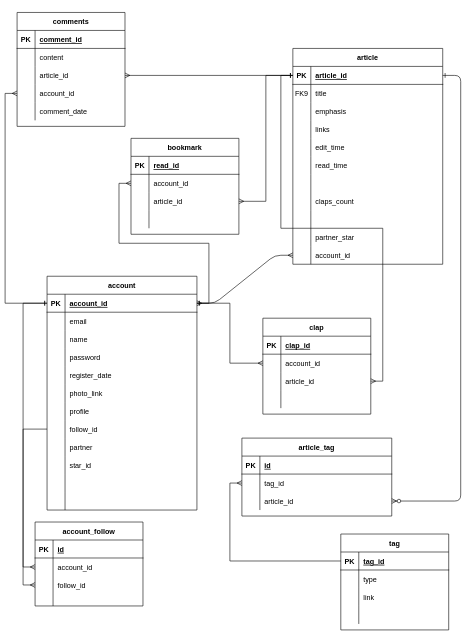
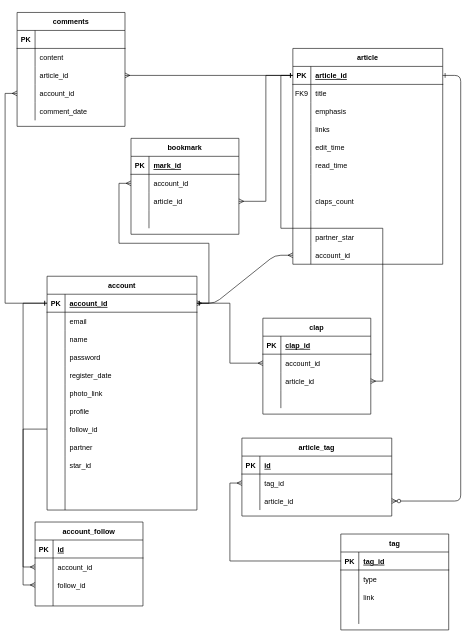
- <mxCell id="115" value="comment_id" style="shape=partialRectangle;connectable=0;fillColor=none;top=0;left=0;bottom=0;right=0;align=left;spacingLeft=6;fontStyle=5;overflow=hidden;" vertex="1" parent="113"><mxGeometry x="30" width="150" height="30" as="geometry" /></mxCell>
- <mxCell id="133" value="read_id" style="shape=partialRectangle;connectable=0;fillColor=none;top=0;left=0;bottom=0;right=0;align=left;spacingLeft=6;fontStyle=5;overflow=hidden;" vertex="1" parent="131"><mxGeometry x="30" width="150" height="30" as="geometry" /></mxCell>
+ <mxCell id="133" value="mark_id" style="shape=partialRectangle;connectable=0;fillColor=none;top=0;left=0;bottom=0;right=0;align=left;spacingLeft=6;fontStyle=5;overflow=hidden;" vertex="1" parent="131"><mxGeometry x="30" width="150" height="30" as="geometry" /></mxCell>
